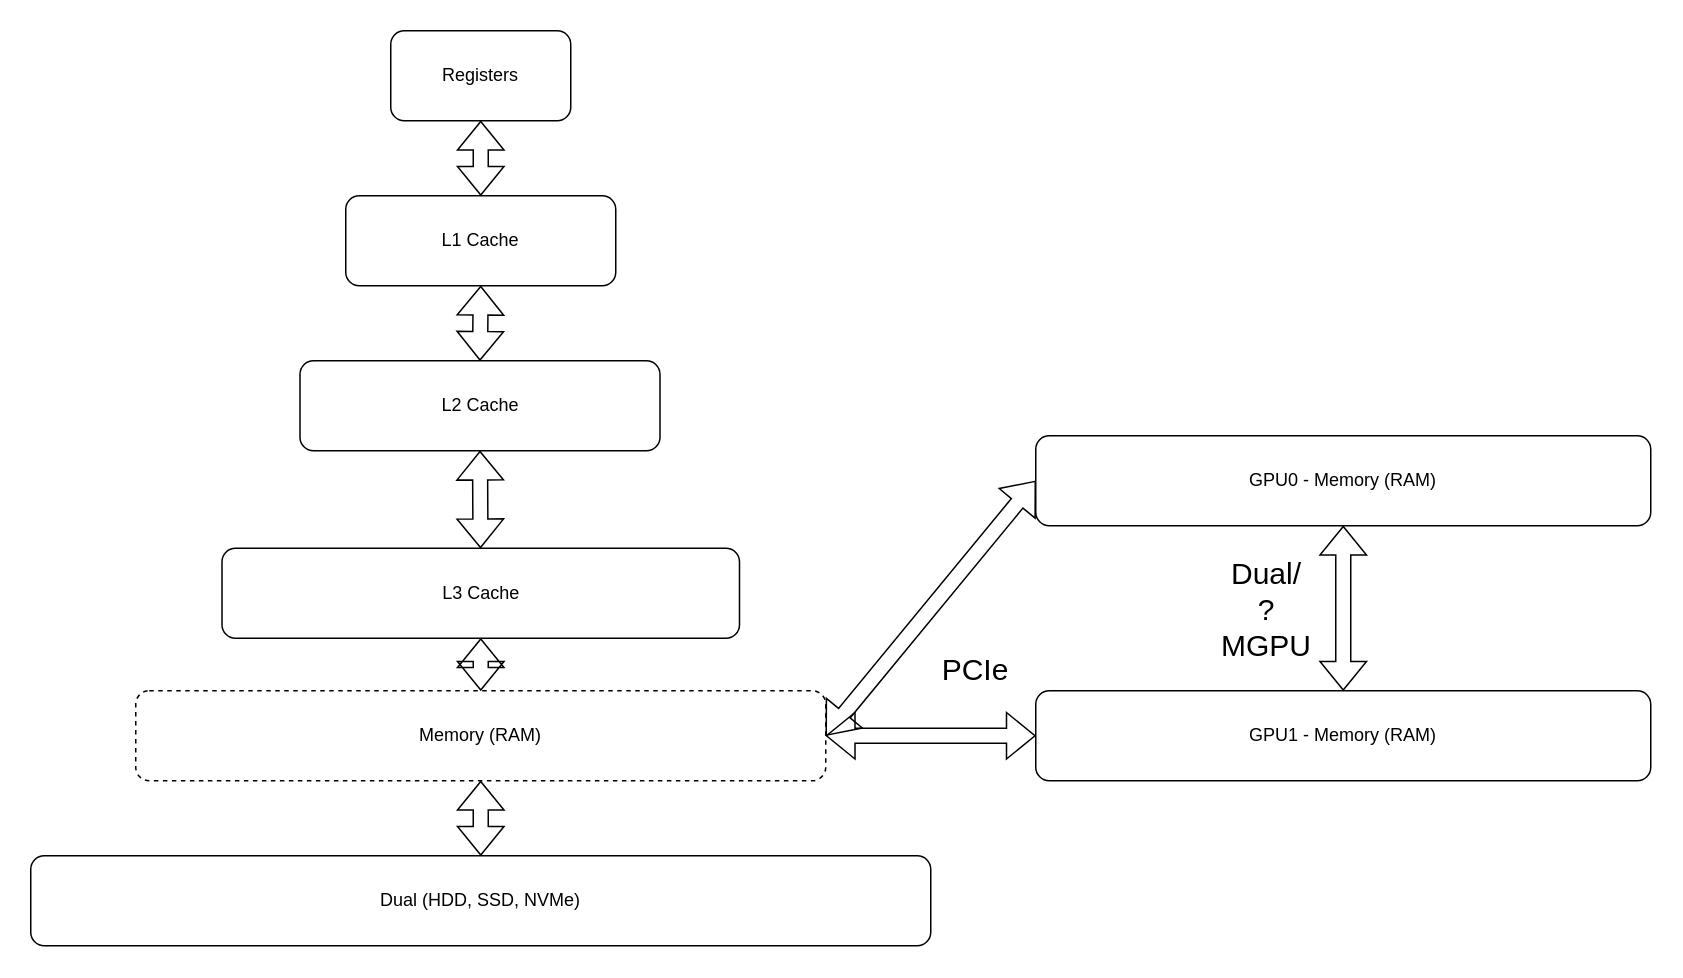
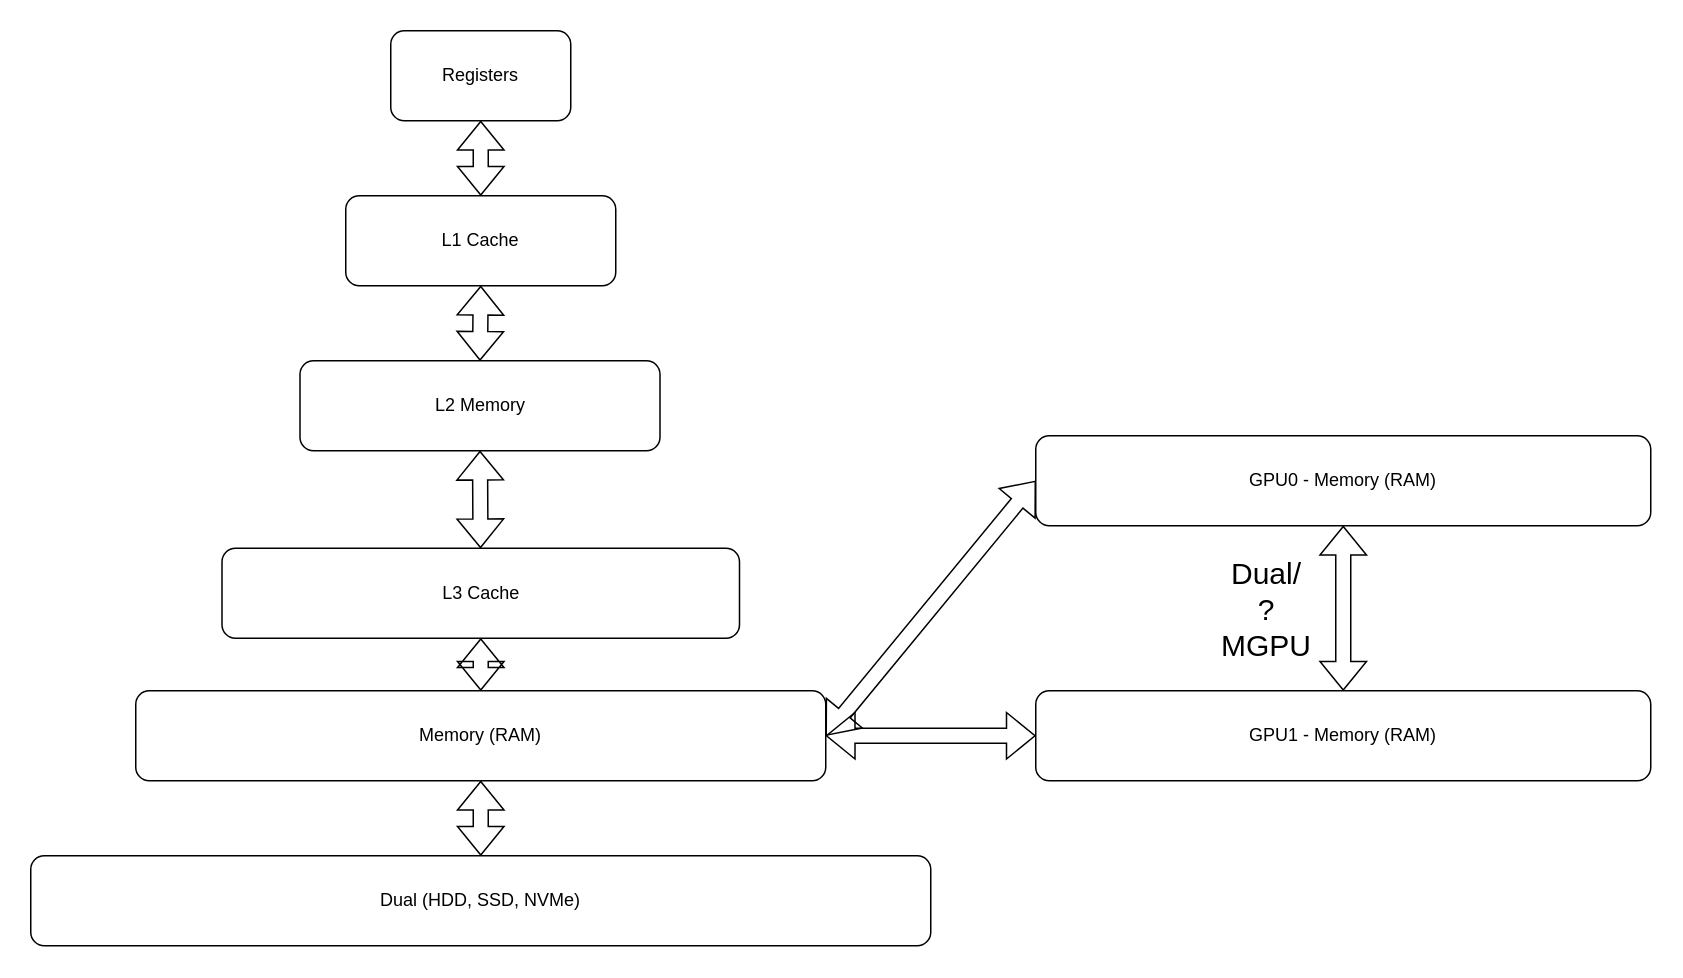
- <mxCell id="4" value="L2 Cache" style="rounded=1;whiteSpace=wrap;html=1;" parent="1" vertex="1"><mxGeometry x="199.5" y="240" width="240" height="60" as="geometry" /></mxCell>
+ <mxCell id="4" value="L2 Memory" style="rounded=1;whiteSpace=wrap;html=1;" parent="1" vertex="1"><mxGeometry x="199.5" y="240" width="240" height="60" as="geometry" /></mxCell>
- <mxCell id="17" value="&lt;font style=&quot;font-size: 20px;&quot;&gt;PCIe&lt;/font&gt;" style="text;html=1;strokeColor=none;fillColor=none;align=center;verticalAlign=middle;whiteSpace=wrap;rounded=0;" parent="1" vertex="1"><mxGeometry x="620" y="430" width="60" height="30" as="geometry" /></mxCell>
- <mxCell id="6" value="Memory (RAM)" style="rounded=1;whiteSpace=wrap;html=1;dashed=1;" parent="1" vertex="1"><mxGeometry x="90" y="460" width="460" height="60" as="geometry" /></mxCell>
+ <mxCell id="6" value="Memory (RAM)" style="rounded=1;whiteSpace=wrap;html=1;" parent="1" vertex="1"><mxGeometry x="90" y="460" width="460" height="60" as="geometry" /></mxCell>
